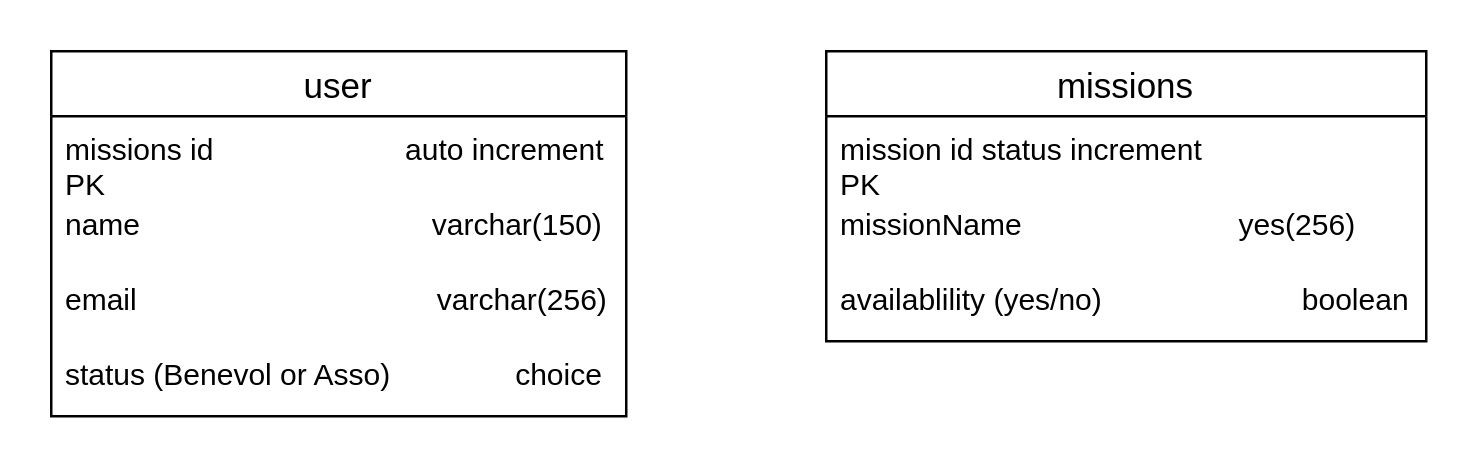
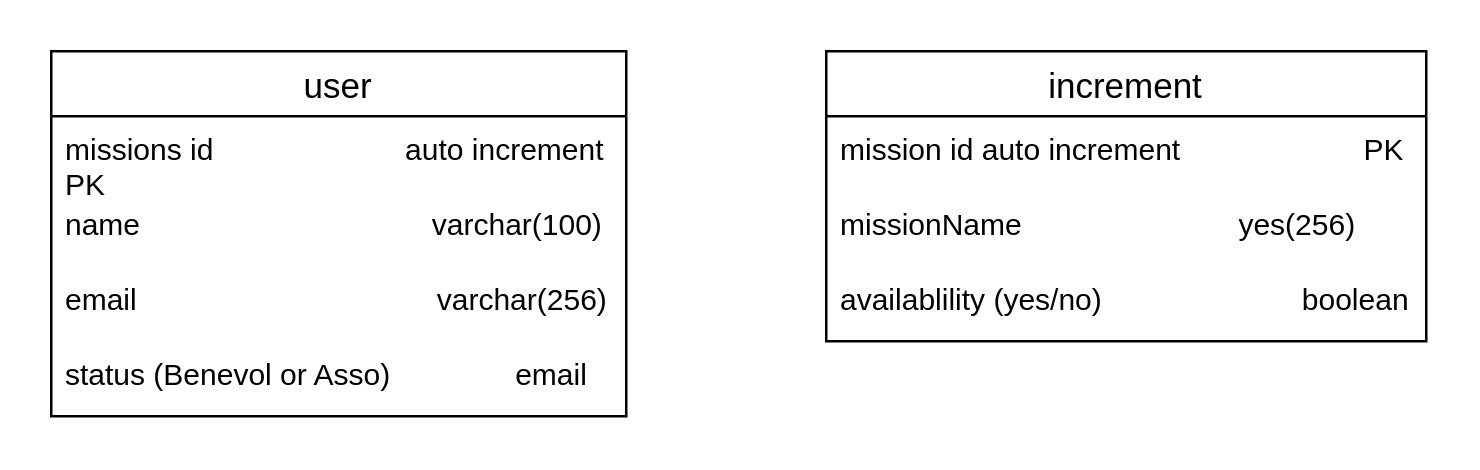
- <mxCell id="7" value="missions" style="swimlane;fontStyle=0;childLayout=stackLayout;horizontal=1;startSize=26;horizontalStack=0;resizeParent=1;resizeParentMax=0;resizeLast=0;collapsible=1;marginBottom=0;align=center;fontSize=14;" vertex="1" parent="1"><mxGeometry x="330" y="20" width="240" height="116" as="geometry" /></mxCell>
+ <mxCell id="7" value="increment" style="swimlane;fontStyle=0;childLayout=stackLayout;horizontal=1;startSize=26;horizontalStack=0;resizeParent=1;resizeParentMax=0;resizeLast=0;collapsible=1;marginBottom=0;align=center;fontSize=14;" vertex="1" parent="1"><mxGeometry x="330" y="20" width="240" height="116" as="geometry" /></mxCell>
- <mxCell id="8" value="mission id status increment&amp;nbsp; &amp;nbsp; &amp;nbsp; &amp;nbsp; &amp;nbsp; &amp;nbsp; &amp;nbsp; &amp;nbsp; &amp;nbsp; &amp;nbsp; &amp;nbsp; PK" style="text;strokeColor=none;fillColor=none;spacingLeft=4;spacingRight=4;overflow=hidden;rotatable=0;points=[[0,0.5],[1,0.5]];portConstraint=eastwest;fontSize=12;whiteSpace=wrap;html=1;" vertex="1" parent="7"><mxGeometry y="26" width="240" height="30" as="geometry" /></mxCell>
+ <mxCell id="8" value="mission id auto increment&amp;nbsp; &amp;nbsp; &amp;nbsp; &amp;nbsp; &amp;nbsp; &amp;nbsp; &amp;nbsp; &amp;nbsp; &amp;nbsp; &amp;nbsp; &amp;nbsp; PK" style="text;strokeColor=none;fillColor=none;spacingLeft=4;spacingRight=4;overflow=hidden;rotatable=0;points=[[0,0.5],[1,0.5]];portConstraint=eastwest;fontSize=12;whiteSpace=wrap;html=1;" vertex="1" parent="7"><mxGeometry y="26" width="240" height="30" as="geometry" /></mxCell>
- <mxCell id="4" value="name&amp;nbsp; &amp;nbsp; &amp;nbsp; &amp;nbsp; &amp;nbsp; &amp;nbsp; &amp;nbsp; &amp;nbsp; &amp;nbsp; &amp;nbsp; &amp;nbsp; &amp;nbsp; &amp;nbsp; &amp;nbsp; &amp;nbsp; &amp;nbsp; &amp;nbsp; &amp;nbsp;varchar(150)" style="text;strokeColor=none;fillColor=none;spacingLeft=4;spacingRight=4;overflow=hidden;rotatable=0;points=[[0,0.5],[1,0.5]];portConstraint=eastwest;fontSize=12;whiteSpace=wrap;html=1;" vertex="1" parent="2"><mxGeometry y="56" width="230" height="30" as="geometry" /></mxCell>
+ <mxCell id="4" value="name&amp;nbsp; &amp;nbsp; &amp;nbsp; &amp;nbsp; &amp;nbsp; &amp;nbsp; &amp;nbsp; &amp;nbsp; &amp;nbsp; &amp;nbsp; &amp;nbsp; &amp;nbsp; &amp;nbsp; &amp;nbsp; &amp;nbsp; &amp;nbsp; &amp;nbsp; &amp;nbsp;varchar(100)" style="text;strokeColor=none;fillColor=none;spacingLeft=4;spacingRight=4;overflow=hidden;rotatable=0;points=[[0,0.5],[1,0.5]];portConstraint=eastwest;fontSize=12;whiteSpace=wrap;html=1;" vertex="1" parent="2"><mxGeometry y="56" width="230" height="30" as="geometry" /></mxCell>
- <mxCell id="6" value="status (Benevol or Asso)&amp;nbsp; &amp;nbsp; &amp;nbsp; &amp;nbsp; &amp;nbsp; &amp;nbsp; &amp;nbsp; &amp;nbsp;choice" style="text;strokeColor=none;fillColor=none;spacingLeft=4;spacingRight=4;overflow=hidden;rotatable=0;points=[[0,0.5],[1,0.5]];portConstraint=eastwest;fontSize=12;whiteSpace=wrap;html=1;" vertex="1" parent="2"><mxGeometry y="116" width="230" height="30" as="geometry" /></mxCell>
+ <mxCell id="6" value="status (Benevol or Asso)&amp;nbsp; &amp;nbsp; &amp;nbsp; &amp;nbsp; &amp;nbsp; &amp;nbsp; &amp;nbsp; &amp;nbsp;email" style="text;strokeColor=none;fillColor=none;spacingLeft=4;spacingRight=4;overflow=hidden;rotatable=0;points=[[0,0.5],[1,0.5]];portConstraint=eastwest;fontSize=12;whiteSpace=wrap;html=1;" vertex="1" parent="2"><mxGeometry y="116" width="230" height="30" as="geometry" /></mxCell>
